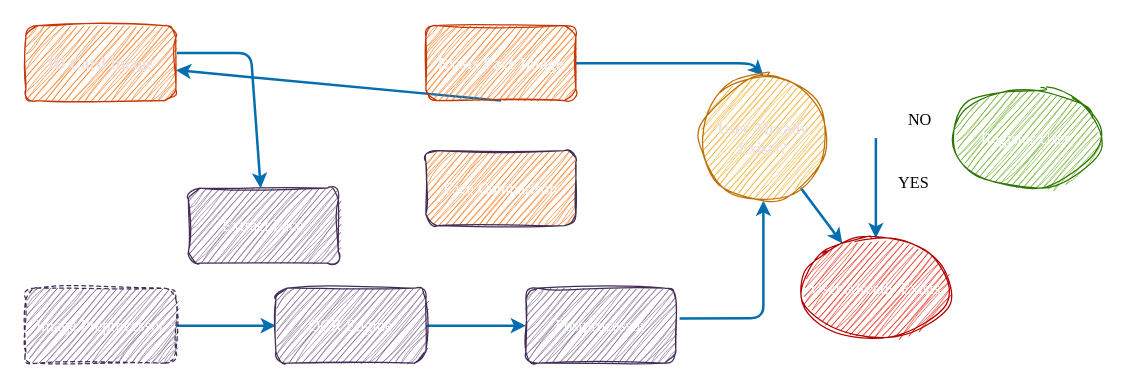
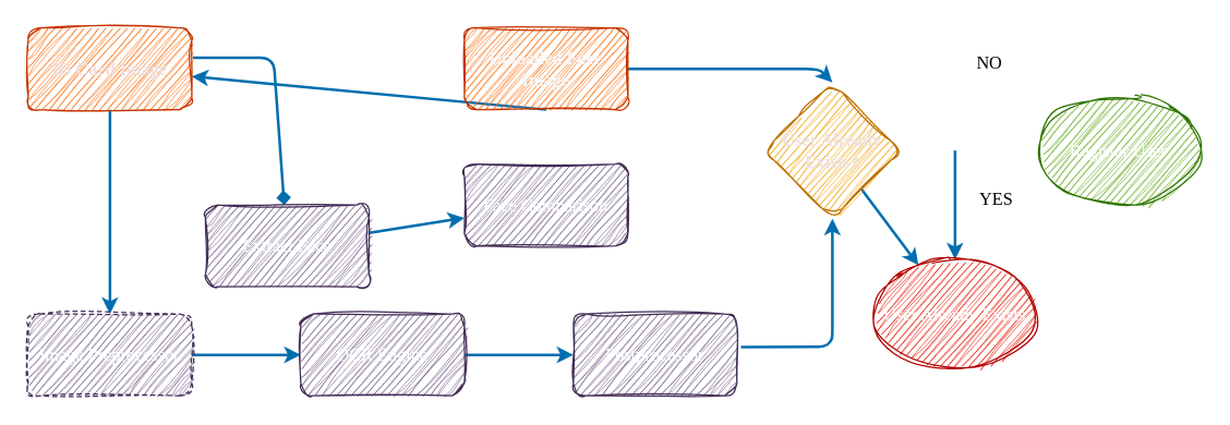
- <mxCell id="4" value="&lt;font color=&quot;#f6f4f4&quot;&gt;&lt;b&gt;Exists Face Image&lt;/b&gt;&lt;/font&gt;" style="rounded=1;whiteSpace=wrap;html=1;fontFamily=Comic Sans MS;fontSize=13;fillColor=#fa6800;fontColor=#000000;strokeColor=#C73500;gradientColor=none;sketch=1;curveFitting=1;jiggle=2;" parent="1" vertex="1"><mxGeometry x="340" y="20" width="120" height="60" as="geometry" /></mxCell>
+ <mxCell id="4" value="&lt;font color=&quot;#f6f4f4&quot;&gt;&lt;b&gt;Uploaded Face Image&lt;/b&gt;&lt;/font&gt;" style="rounded=1;whiteSpace=wrap;html=1;fontFamily=Comic Sans MS;fontSize=13;fillColor=#fa6800;fontColor=#000000;strokeColor=#C73500;gradientColor=none;sketch=1;curveFitting=1;jiggle=2;" parent="1" vertex="1"><mxGeometry x="340" y="20" width="120" height="60" as="geometry" /></mxCell>
- <mxCell id="21" value="NO" style="text;html=1;align=center;verticalAlign=middle;resizable=0;points=[];autosize=1;strokeColor=none;fillColor=none;fontFamily=Comic Sans MS;fontSize=13;" parent="1" vertex="1"><mxGeometry x="715" y="80" width="40" height="30" as="geometry" /></mxCell>
+ <mxCell id="21" value="NO" style="text;html=1;align=center;verticalAlign=middle;resizable=0;points=[];autosize=1;strokeColor=none;fillColor=none;fontFamily=Comic Sans MS;fontSize=13;" parent="1" vertex="1"><mxGeometry x="705" y="30" width="40" height="30" as="geometry" /></mxCell>
- <mxCell id="18" value="&lt;font color=&quot;#eee2e2&quot;&gt;&lt;b&gt;User Already Exists?&lt;/b&gt;&lt;/font&gt;" style="ellipse;whiteSpace=wrap;html=1;fontFamily=Comic Sans MS;fontSize=13;fillColor=#f0a30a;fontColor=#000000;strokeColor=#BD7000;gradientColor=none;shadow=0;sketch=1;curveFitting=1;jiggle=2;" parent="1" vertex="1"><mxGeometry x="560" y="60" width="100" height="100" as="geometry" /></mxCell>
+ <mxCell id="18" value="&lt;font color=&quot;#eee2e2&quot;&gt;&lt;b&gt;User Already Exists?&lt;/b&gt;&lt;/font&gt;" style="rhombus;whiteSpace=wrap;html=1;rounded=1;fontFamily=Comic Sans MS;fontSize=13;fillColor=#f0a30a;fontColor=#000000;strokeColor=#BD7000;gradientColor=none;shadow=0;sketch=1;curveFitting=1;jiggle=2;" parent="1" vertex="1"><mxGeometry x="560" y="60" width="100" height="100" as="geometry" /></mxCell>
- <mxCell id="6" value="" style="edgeStyle=none;html=1;exitX=1.007;exitY=0.366;exitDx=0;exitDy=0;exitPerimeter=0;fontFamily=Comic Sans MS;fontSize=13;fillColor=#1ba1e2;strokeColor=#006EAF;strokeWidth=2;shadow=0;" parent="1" source="7" target="11" edge="1"><mxGeometry relative="1" as="geometry"><Array as="points"><mxPoint x="200" y="42" /></Array></mxGeometry></mxCell>
+ <mxCell id="6" value="" style="edgeStyle=none;html=1;exitX=1.007;exitY=0.366;exitDx=0;exitDy=0;exitPerimeter=0;fontFamily=Comic Sans MS;fontSize=13;fillColor=#1ba1e2;strokeColor=#006EAF;strokeWidth=2;shadow=0;endArrow=diamond;" parent="1" source="7" target="11" edge="1"><mxGeometry relative="1" as="geometry"><Array as="points"><mxPoint x="200" y="42" /></Array></mxGeometry></mxCell>
- <mxCell id="16" value="Face Comparison" style="whiteSpace=wrap;html=1;rounded=1;fontFamily=Comic Sans MS;fontSize=13;fillColor=#fa6800;fontColor=#ffffff;strokeColor=#432D57;sketch=1;curveFitting=1;jiggle=2;" parent="1" vertex="1"><mxGeometry x="340" y="120" width="120" height="60" as="geometry" /></mxCell>
+ <mxCell id="16" value="Face Comparison" style="whiteSpace=wrap;html=1;rounded=1;fontFamily=Comic Sans MS;fontSize=13;fillColor=#76608a;fontColor=#ffffff;strokeColor=#432D57;sketch=1;curveFitting=1;jiggle=2;" parent="1" vertex="1"><mxGeometry x="340" y="120" width="120" height="60" as="geometry" /></mxCell>
+ <mxCell id="5" value="" style="edgeStyle=none;html=1;fontFamily=Comic Sans MS;fontSize=13;fillColor=#1ba1e2;strokeColor=#006EAF;strokeWidth=2;" parent="1" source="7" target="9" edge="1"><mxGeometry relative="1" as="geometry" /></mxCell>
+ <mxCell id="10" value="" style="edgeStyle=none;html=1;fontFamily=Comic Sans MS;fontSize=13;fillColor=#1ba1e2;strokeColor=#006EAF;strokeWidth=2;" parent="1" source="11" target="16" edge="1"><mxGeometry relative="1" as="geometry" /></mxCell>
